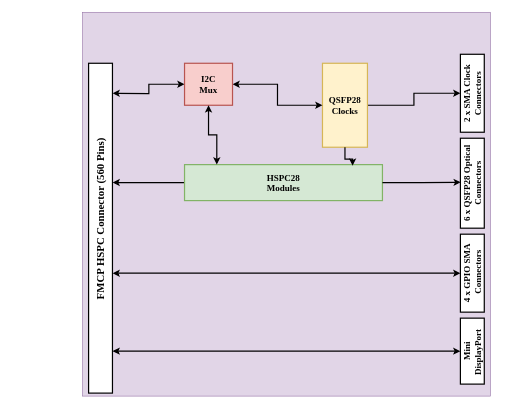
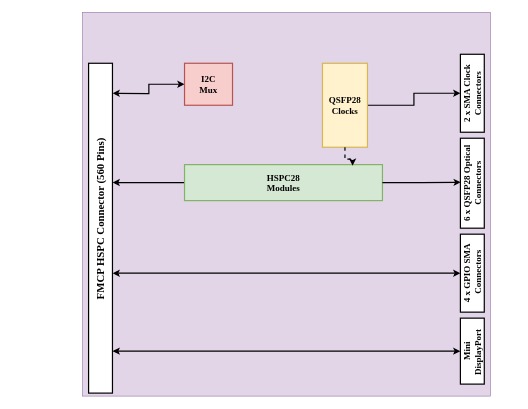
- <mxCell id="9" style="edgeStyle=orthogonalEdgeStyle;rounded=0;orthogonalLoop=1;jettySize=auto;html=1;entryX=0;entryY=0.5;entryDx=0;entryDy=0;startArrow=classic;startFill=1;strokeWidth=2;" edge="1" parent="1" source="11" target="8"><mxGeometry relative="1" as="geometry" /></mxCell>
- <mxCell id="24" style="edgeStyle=orthogonalEdgeStyle;rounded=0;orthogonalLoop=1;jettySize=auto;html=1;entryX=0.163;entryY=-0.001;entryDx=0;entryDy=0;entryPerimeter=0;startArrow=classic;startFill=1;strokeWidth=2;" edge="1" parent="1" source="11" target="5"><mxGeometry relative="1" as="geometry" /></mxCell>
- <mxCell id="23" style="edgeStyle=orthogonalEdgeStyle;rounded=0;orthogonalLoop=1;jettySize=auto;html=1;entryX=0.849;entryY=0.03;entryDx=0;entryDy=0;entryPerimeter=0;strokeWidth=2;" edge="1" parent="1" source="8" target="5"><mxGeometry relative="1" as="geometry" /></mxCell>
+ <mxCell id="23" style="edgeStyle=orthogonalEdgeStyle;rounded=0;orthogonalLoop=1;jettySize=auto;html=1;entryX=0.849;entryY=0.03;entryDx=0;entryDy=0;entryPerimeter=0;strokeWidth=2;dashed=1;" edge="1" parent="1" source="8" target="5"><mxGeometry relative="1" as="geometry" /></mxCell>
